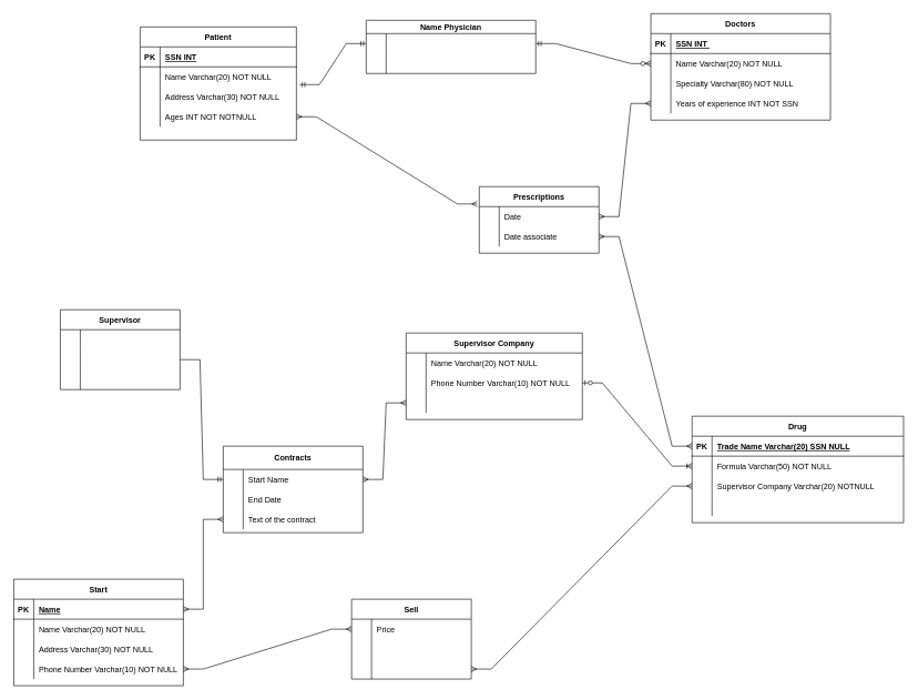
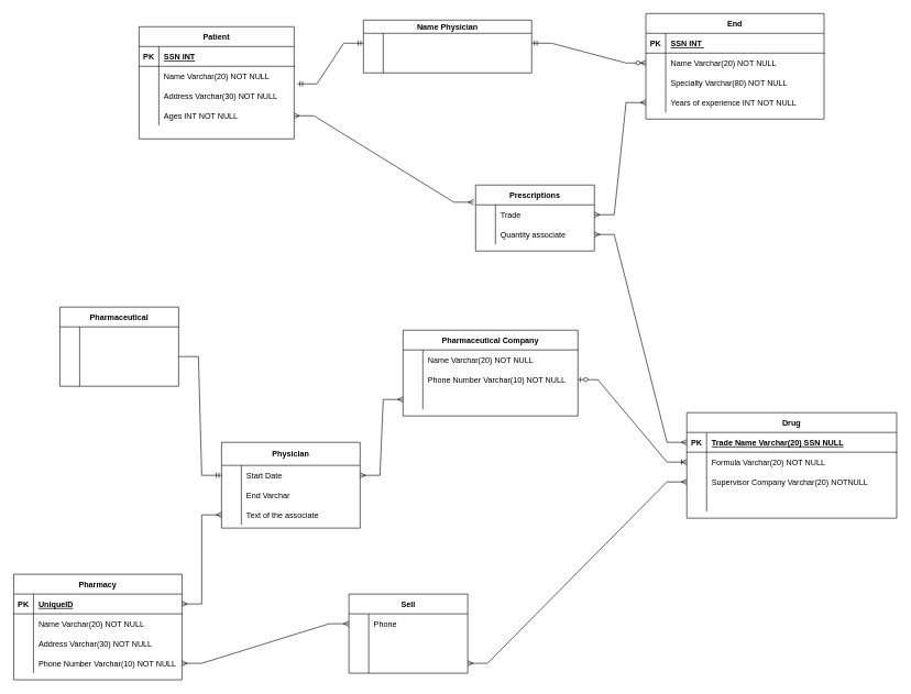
- <mxCell id="15" value="Doctors" style="shape=table;startSize=30;container=1;collapsible=1;childLayout=tableLayout;fixedRows=1;rowLines=0;fontStyle=1;align=center;resizeLast=1;" parent="1" vertex="1"><mxGeometry x="978" y="20" width="270" height="160" as="geometry" /></mxCell>
+ <mxCell id="15" value="End" style="shape=table;startSize=30;container=1;collapsible=1;childLayout=tableLayout;fixedRows=1;rowLines=0;fontStyle=1;align=center;resizeLast=1;" parent="1" vertex="1"><mxGeometry x="978" y="20" width="270" height="160" as="geometry" /></mxCell>
- <mxCell id="27" value="Years of experience INT NOT SSN" style="shape=partialRectangle;connectable=0;fillColor=none;top=0;left=0;bottom=0;right=0;align=left;spacingLeft=6;overflow=hidden;" parent="25" vertex="1"><mxGeometry x="30" width="240" height="30" as="geometry"><mxRectangle width="240" height="30" as="alternateBounds" /></mxGeometry></mxCell>
+ <mxCell id="27" value="Years of experience INT NOT NULL" style="shape=partialRectangle;connectable=0;fillColor=none;top=0;left=0;bottom=0;right=0;align=left;spacingLeft=6;overflow=hidden;" parent="25" vertex="1"><mxGeometry x="30" width="240" height="30" as="geometry"><mxRectangle width="240" height="30" as="alternateBounds" /></mxGeometry></mxCell>
- <mxCell id="14" value="Ages INT NOT NOTNULL" style="shape=partialRectangle;connectable=0;fillColor=none;top=0;left=0;bottom=0;right=0;align=left;spacingLeft=6;overflow=hidden;" parent="12" vertex="1"><mxGeometry x="30" width="205" height="30" as="geometry"><mxRectangle width="205" height="30" as="alternateBounds" /></mxGeometry></mxCell>
+ <mxCell id="14" value="Ages INT NOT NULL" style="shape=partialRectangle;connectable=0;fillColor=none;top=0;left=0;bottom=0;right=0;align=left;spacingLeft=6;overflow=hidden;" parent="12" vertex="1"><mxGeometry x="30" width="205" height="30" as="geometry"><mxRectangle width="205" height="30" as="alternateBounds" /></mxGeometry></mxCell>
- <mxCell id="78" value="Date " style="shape=partialRectangle;connectable=0;fillColor=none;top=0;left=0;bottom=0;right=0;align=left;spacingLeft=6;overflow=hidden;" vertex="1" parent="76"><mxGeometry x="30" width="150" height="30" as="geometry"><mxRectangle width="150" height="30" as="alternateBounds" /></mxGeometry></mxCell>
+ <mxCell id="78" value="Trade " style="shape=partialRectangle;connectable=0;fillColor=none;top=0;left=0;bottom=0;right=0;align=left;spacingLeft=6;overflow=hidden;" vertex="1" parent="76"><mxGeometry x="30" width="150" height="30" as="geometry"><mxRectangle width="150" height="30" as="alternateBounds" /></mxGeometry></mxCell>
- <mxCell id="81" value="Date associate" style="shape=partialRectangle;connectable=0;fillColor=none;top=0;left=0;bottom=0;right=0;align=left;spacingLeft=6;overflow=hidden;" vertex="1" parent="79"><mxGeometry x="30" width="150" height="30" as="geometry"><mxRectangle width="150" height="30" as="alternateBounds" /></mxGeometry></mxCell>
+ <mxCell id="81" value="Quantity associate" style="shape=partialRectangle;connectable=0;fillColor=none;top=0;left=0;bottom=0;right=0;align=left;spacingLeft=6;overflow=hidden;" vertex="1" parent="79"><mxGeometry x="30" width="150" height="30" as="geometry"><mxRectangle width="150" height="30" as="alternateBounds" /></mxGeometry></mxCell>
- <mxCell id="96" value="Supervisor" style="shape=table;startSize=30;container=1;collapsible=1;childLayout=tableLayout;fixedRows=1;rowLines=0;fontStyle=1;align=center;resizeLast=1;" vertex="1" parent="1"><mxGeometry x="90" y="465" width="180" height="120" as="geometry" /></mxCell>
+ <mxCell id="96" value="Pharmaceutical" style="shape=table;startSize=30;container=1;collapsible=1;childLayout=tableLayout;fixedRows=1;rowLines=0;fontStyle=1;align=center;resizeLast=1;" vertex="1" parent="1"><mxGeometry x="90" y="465" width="180" height="120" as="geometry" /></mxCell>
- <mxCell id="28" value="Supervisor Company" style="shape=table;startSize=30;container=1;collapsible=1;childLayout=tableLayout;fixedRows=1;rowLines=0;fontStyle=1;align=center;resizeLast=1;" parent="1" vertex="1"><mxGeometry x="610" y="500" width="265" height="130" as="geometry" /></mxCell>
+ <mxCell id="28" value="Pharmaceutical Company" style="shape=table;startSize=30;container=1;collapsible=1;childLayout=tableLayout;fixedRows=1;rowLines=0;fontStyle=1;align=center;resizeLast=1;" parent="1" vertex="1"><mxGeometry x="610" y="500" width="265" height="130" as="geometry" /></mxCell>
- <mxCell id="84" value="Contracts" style="shape=table;startSize=35;container=1;collapsible=1;childLayout=tableLayout;fixedRows=1;rowLines=0;fontStyle=1;align=center;resizeLast=1;" vertex="1" parent="1"><mxGeometry x="335" y="670" width="210" height="130" as="geometry" /></mxCell>
+ <mxCell id="84" value="Physician" style="shape=table;startSize=35;container=1;collapsible=1;childLayout=tableLayout;fixedRows=1;rowLines=0;fontStyle=1;align=center;resizeLast=1;" vertex="1" parent="1"><mxGeometry x="335" y="670" width="210" height="130" as="geometry" /></mxCell>
- <mxCell id="44" value="Formula Varchar(50) NOT NULL" style="shape=partialRectangle;connectable=0;fillColor=none;top=0;left=0;bottom=0;right=0;align=left;spacingLeft=6;overflow=hidden;" parent="42" vertex="1"><mxGeometry x="30" width="288" height="30" as="geometry"><mxRectangle width="288" height="30" as="alternateBounds" /></mxGeometry></mxCell>
+ <mxCell id="44" value="Formula Varchar(20) NOT NULL" style="shape=partialRectangle;connectable=0;fillColor=none;top=0;left=0;bottom=0;right=0;align=left;spacingLeft=6;overflow=hidden;" parent="42" vertex="1"><mxGeometry x="30" width="288" height="30" as="geometry"><mxRectangle width="288" height="30" as="alternateBounds" /></mxGeometry></mxCell>
- <mxCell id="87" value="Start Name" style="shape=partialRectangle;connectable=0;fillColor=none;top=0;left=0;bottom=0;right=0;align=left;spacingLeft=6;overflow=hidden;" vertex="1" parent="85"><mxGeometry x="30" width="180" height="30" as="geometry"><mxRectangle width="180" height="30" as="alternateBounds" /></mxGeometry></mxCell>
+ <mxCell id="87" value="Start Date" style="shape=partialRectangle;connectable=0;fillColor=none;top=0;left=0;bottom=0;right=0;align=left;spacingLeft=6;overflow=hidden;" vertex="1" parent="85"><mxGeometry x="30" width="180" height="30" as="geometry"><mxRectangle width="180" height="30" as="alternateBounds" /></mxGeometry></mxCell>
- <mxCell id="90" value="End Date" style="shape=partialRectangle;connectable=0;fillColor=none;top=0;left=0;bottom=0;right=0;align=left;spacingLeft=6;overflow=hidden;" vertex="1" parent="88"><mxGeometry x="30" width="180" height="30" as="geometry"><mxRectangle width="180" height="30" as="alternateBounds" /></mxGeometry></mxCell>
+ <mxCell id="90" value="End Varchar" style="shape=partialRectangle;connectable=0;fillColor=none;top=0;left=0;bottom=0;right=0;align=left;spacingLeft=6;overflow=hidden;" vertex="1" parent="88"><mxGeometry x="30" width="180" height="30" as="geometry"><mxRectangle width="180" height="30" as="alternateBounds" /></mxGeometry></mxCell>
- <mxCell id="93" value="Text of the contract" style="shape=partialRectangle;connectable=0;fillColor=none;top=0;left=0;bottom=0;right=0;align=left;spacingLeft=6;overflow=hidden;" vertex="1" parent="91"><mxGeometry x="30" width="180" height="30" as="geometry"><mxRectangle width="180" height="30" as="alternateBounds" /></mxGeometry></mxCell>
+ <mxCell id="93" value="Text of the associate" style="shape=partialRectangle;connectable=0;fillColor=none;top=0;left=0;bottom=0;right=0;align=left;spacingLeft=6;overflow=hidden;" vertex="1" parent="91"><mxGeometry x="30" width="180" height="30" as="geometry"><mxRectangle width="180" height="30" as="alternateBounds" /></mxGeometry></mxCell>
- <mxCell id="52" value="Start" style="shape=table;startSize=30;container=1;collapsible=1;childLayout=tableLayout;fixedRows=1;rowLines=0;fontStyle=1;align=center;resizeLast=1;" parent="1" vertex="1"><mxGeometry x="20" y="870" width="255" height="160" as="geometry" /></mxCell>
+ <mxCell id="52" value="Pharmacy" style="shape=table;startSize=30;container=1;collapsible=1;childLayout=tableLayout;fixedRows=1;rowLines=0;fontStyle=1;align=center;resizeLast=1;" parent="1" vertex="1"><mxGeometry x="20" y="870" width="255" height="160" as="geometry" /></mxCell>
- <mxCell id="55" value="Name" style="shape=partialRectangle;connectable=0;fillColor=none;top=0;left=0;bottom=0;right=0;align=left;spacingLeft=6;fontStyle=5;overflow=hidden;" parent="53" vertex="1"><mxGeometry x="30" width="225" height="30" as="geometry"><mxRectangle width="225" height="30" as="alternateBounds" /></mxGeometry></mxCell>
+ <mxCell id="55" value="UniqueID" style="shape=partialRectangle;connectable=0;fillColor=none;top=0;left=0;bottom=0;right=0;align=left;spacingLeft=6;fontStyle=5;overflow=hidden;" parent="53" vertex="1"><mxGeometry x="30" width="225" height="30" as="geometry"><mxRectangle width="225" height="30" as="alternateBounds" /></mxGeometry></mxCell>
- <mxCell id="111" value="Price" style="shape=partialRectangle;connectable=0;fillColor=none;top=0;left=0;bottom=0;right=0;align=left;spacingLeft=6;overflow=hidden;" vertex="1" parent="109"><mxGeometry x="30" width="150" height="30" as="geometry"><mxRectangle width="150" height="30" as="alternateBounds" /></mxGeometry></mxCell>
+ <mxCell id="111" value="Phone" style="shape=partialRectangle;connectable=0;fillColor=none;top=0;left=0;bottom=0;right=0;align=left;spacingLeft=6;overflow=hidden;" vertex="1" parent="109"><mxGeometry x="30" width="150" height="30" as="geometry"><mxRectangle width="150" height="30" as="alternateBounds" /></mxGeometry></mxCell>
